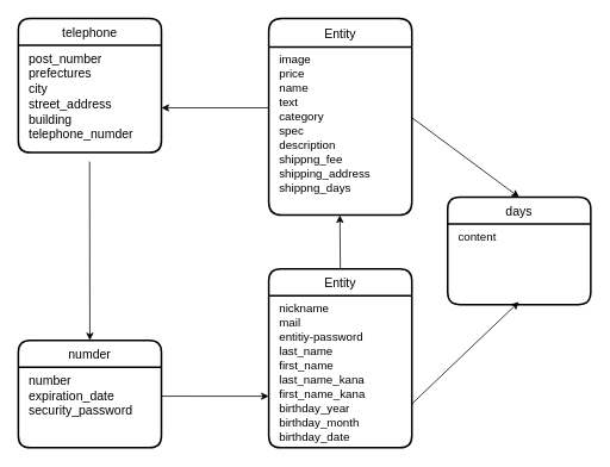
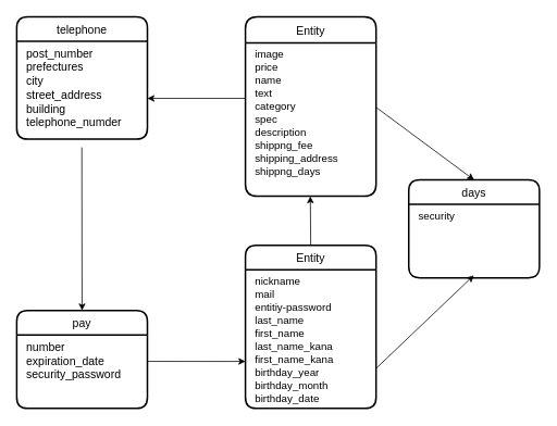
- <mxCell id="15" value="content" style="align=left;strokeColor=none;fillColor=none;spacingLeft=10;fontSize=13;verticalAlign=top;resizable=0;rotatable=0;part=1;" vertex="1" parent="14"><mxGeometry y="30" width="160" height="90" as="geometry" /></mxCell>
+ <mxCell id="15" value="security" style="align=left;strokeColor=none;fillColor=none;spacingLeft=10;fontSize=13;verticalAlign=top;resizable=0;rotatable=0;part=1;" vertex="1" parent="14"><mxGeometry y="30" width="160" height="90" as="geometry" /></mxCell>
- <mxCell id="10" value="numder" style="swimlane;childLayout=stackLayout;horizontal=1;startSize=30;horizontalStack=0;rounded=1;fontSize=14;fontStyle=0;strokeWidth=2;resizeParent=0;resizeLast=1;shadow=0;dashed=0;align=center;" vertex="1" parent="1"><mxGeometry x="20" y="380" width="160" height="120" as="geometry" /></mxCell>
+ <mxCell id="10" value="pay" style="swimlane;childLayout=stackLayout;horizontal=1;startSize=30;horizontalStack=0;rounded=1;fontSize=14;fontStyle=0;strokeWidth=2;resizeParent=0;resizeLast=1;shadow=0;dashed=0;align=center;" vertex="1" parent="1"><mxGeometry x="20" y="380" width="160" height="120" as="geometry" /></mxCell>
